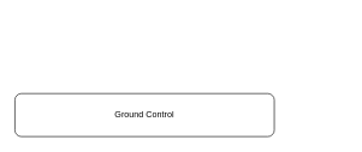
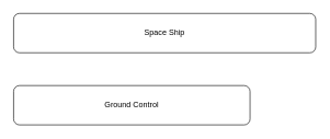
+ <mxCell id="2" value="Space Ship" style="rounded=1;whiteSpace=wrap;html=1;" vertex="1" parent="1"><mxGeometry x="20" y="20" width="460" height="60" as="geometry" /></mxCell>
